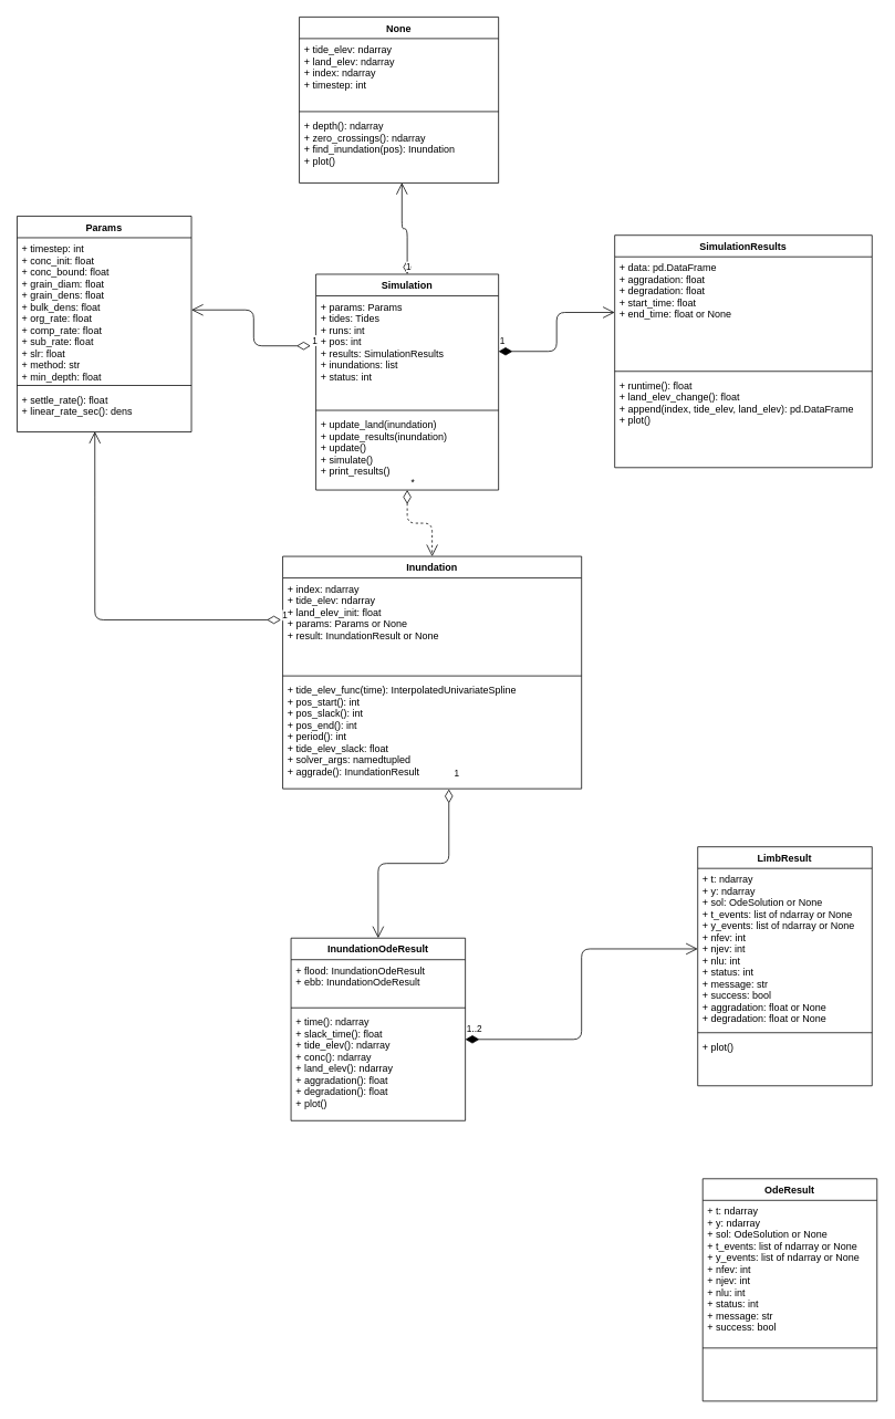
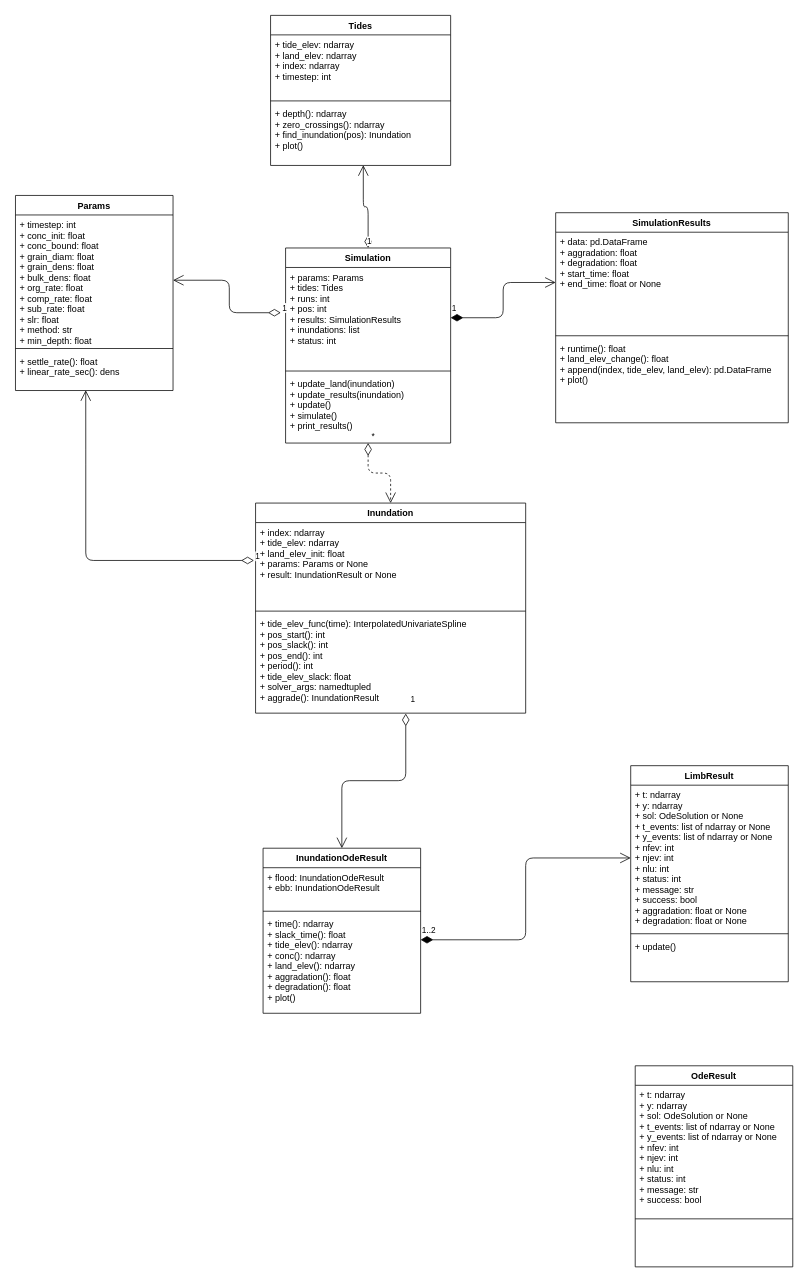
- <mxCell id="10" value="None" style="swimlane;fontStyle=1;align=center;verticalAlign=top;childLayout=stackLayout;horizontal=1;startSize=26;horizontalStack=0;resizeParent=1;resizeParentMax=0;resizeLast=0;collapsible=1;marginBottom=0;" parent="1" vertex="1"><mxGeometry x="360" y="20" width="240" height="200" as="geometry" /></mxCell>
+ <mxCell id="10" value="Tides" style="swimlane;fontStyle=1;align=center;verticalAlign=top;childLayout=stackLayout;horizontal=1;startSize=26;horizontalStack=0;resizeParent=1;resizeParentMax=0;resizeLast=0;collapsible=1;marginBottom=0;" parent="1" vertex="1"><mxGeometry x="360" y="20" width="240" height="200" as="geometry" /></mxCell>
- <mxCell id="29" value="+ plot()" style="text;strokeColor=none;fillColor=none;align=left;verticalAlign=top;spacingLeft=4;spacingRight=4;overflow=hidden;rotatable=0;points=[[0,0.5],[1,0.5]];portConstraint=eastwest;" vertex="1" parent="26"><mxGeometry y="228" width="210" height="60" as="geometry" /></mxCell>
+ <mxCell id="29" value="+ update()" style="text;strokeColor=none;fillColor=none;align=left;verticalAlign=top;spacingLeft=4;spacingRight=4;overflow=hidden;rotatable=0;points=[[0,0.5],[1,0.5]];portConstraint=eastwest;" vertex="1" parent="26"><mxGeometry y="228" width="210" height="60" as="geometry" /></mxCell>
